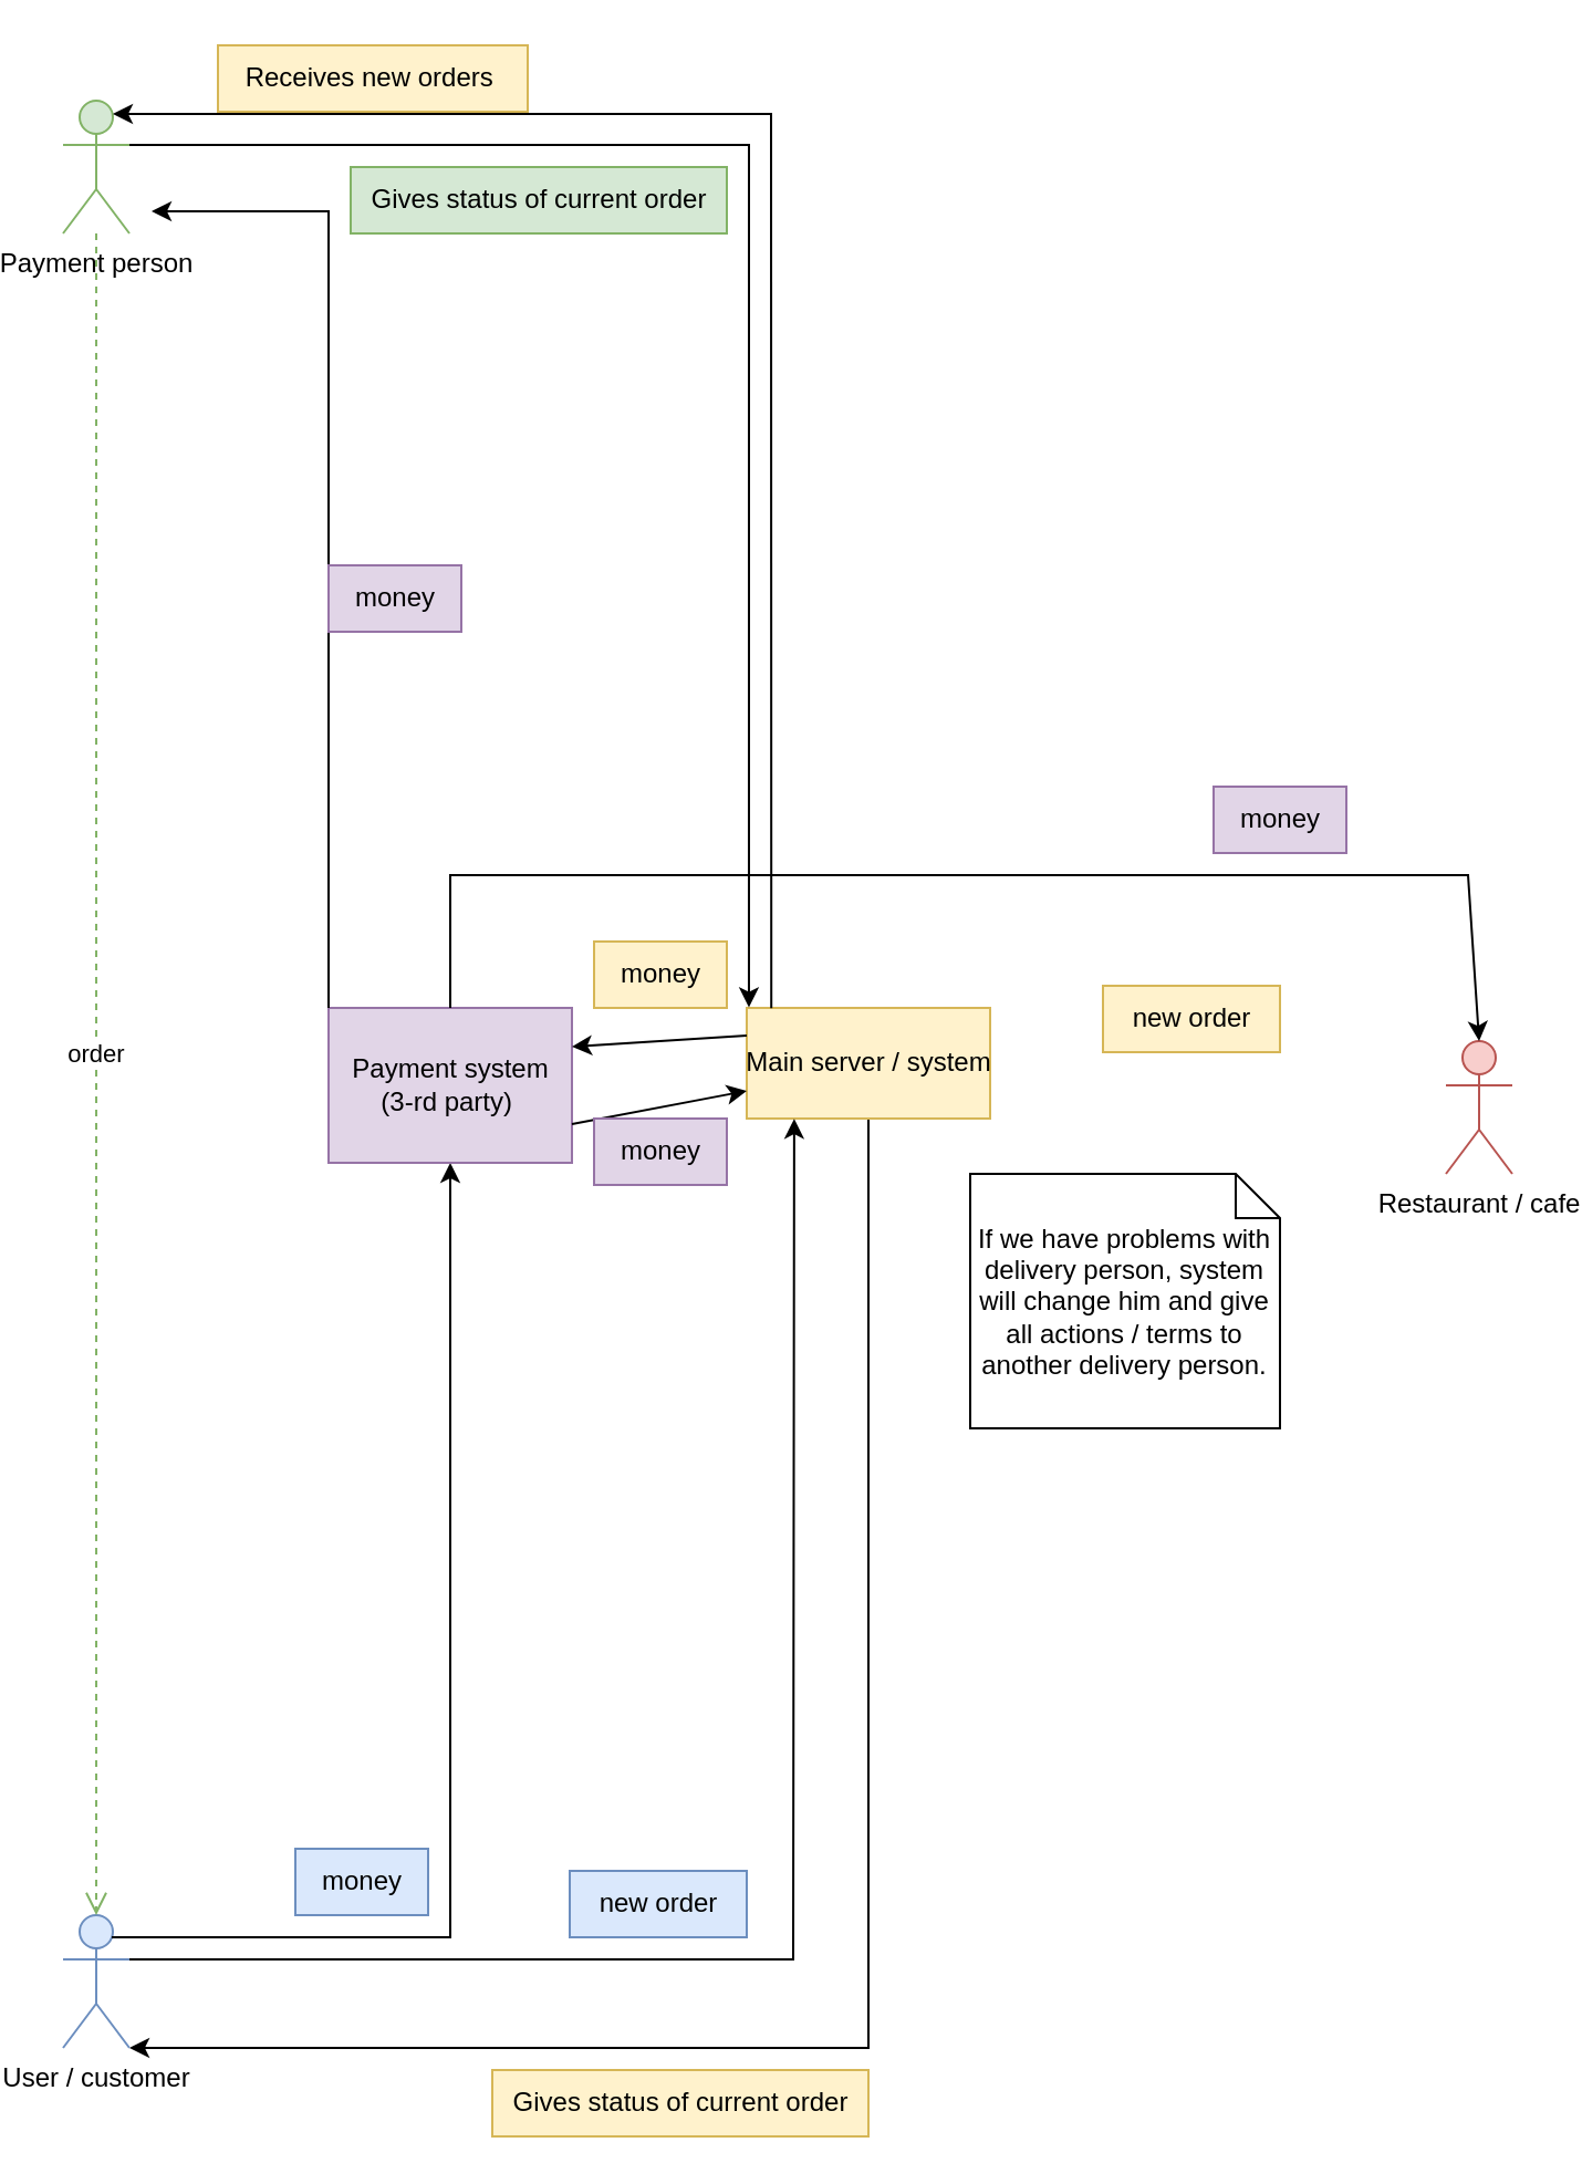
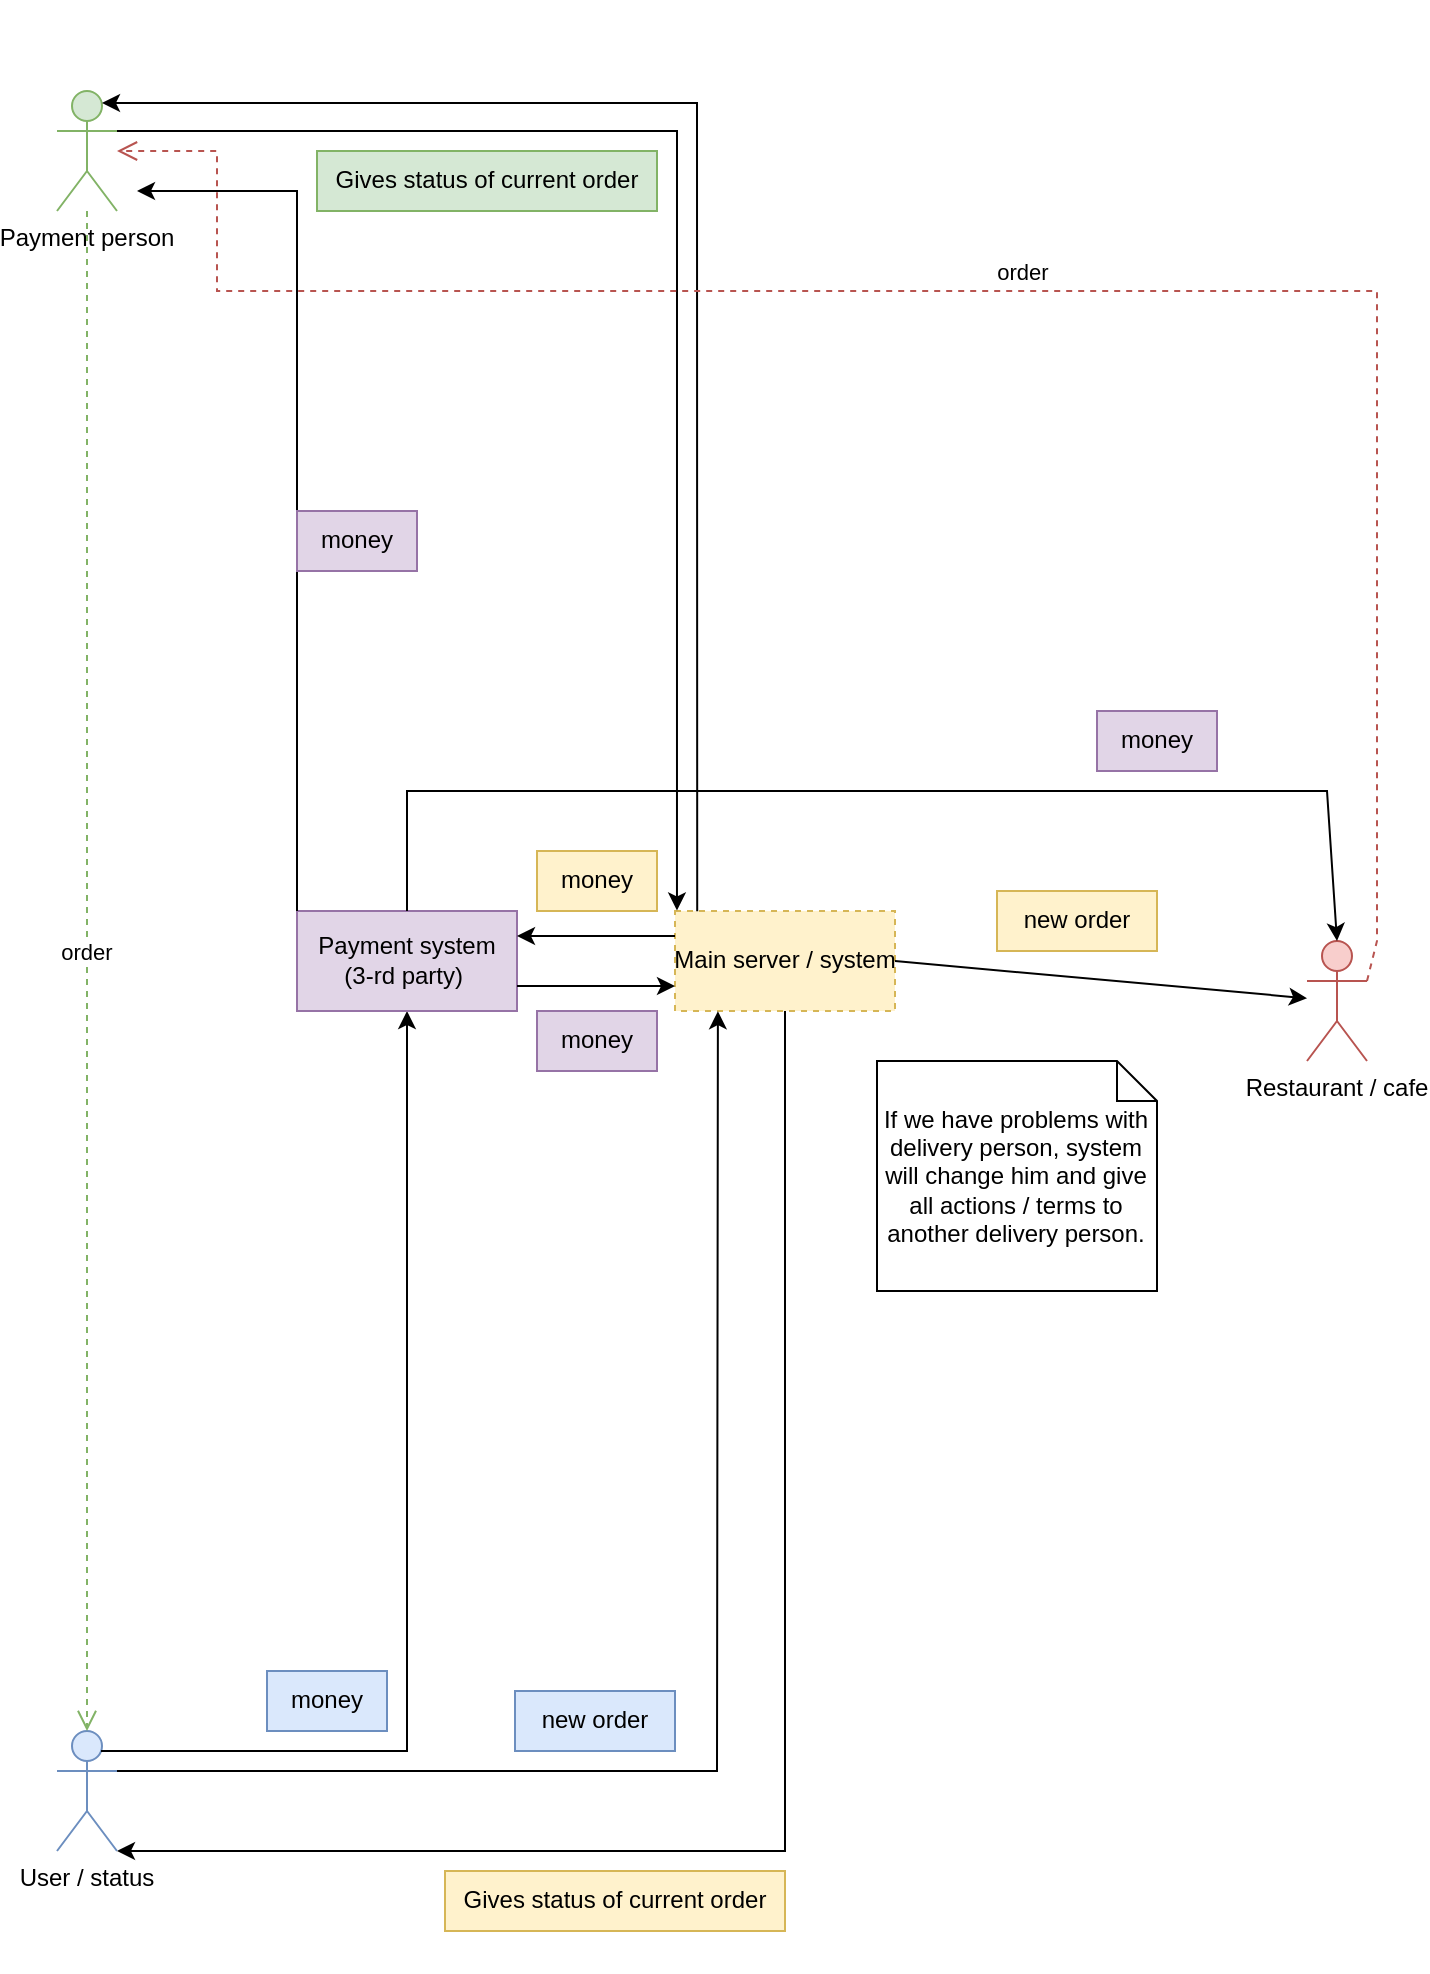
- <mxCell id="9" value="Receives new orders&amp;nbsp;" style="text;html=1;align=center;verticalAlign=middle;resizable=0;points=[];autosize=1;strokeColor=#d6b656;fillColor=#fff2cc;" parent="1" vertex="1"><mxGeometry x="90" y="20" width="140" height="30" as="geometry" /></mxCell>
+ <mxCell id="25" value="order" style="html=1;verticalAlign=bottom;endArrow=open;dashed=1;endSize=8;rounded=0;exitX=1;exitY=0.333;exitDx=0;exitDy=0;exitPerimeter=0;fillColor=#f8cecc;strokeColor=#b85450;" parent="1" source="2" target="5" edge="1"><mxGeometry relative="1" as="geometry"><mxPoint x="790" y="365" as="sourcePoint" /><mxPoint x="100" y="75" as="targetPoint" /><Array as="points"><mxPoint x="680" y="470" /><mxPoint x="680" y="145" /><mxPoint x="100" y="145" /><mxPoint x="100" y="75" /></Array></mxGeometry></mxCell>
- <mxCell id="4" value="Main server / system" style="html=1;fillColor=#fff2cc;strokeColor=#d6b656;" parent="1" vertex="1"><mxGeometry x="329" y="455" width="110" height="50" as="geometry" /></mxCell>
+ <mxCell id="4" value="Main server / system" style="html=1;fillColor=#fff2cc;strokeColor=#d6b656;dashed=1;" parent="1" vertex="1"><mxGeometry x="329" y="455" width="110" height="50" as="geometry" /></mxCell>
+ <mxCell id="21" value="" style="endArrow=classic;html=1;rounded=0;exitX=1;exitY=0.5;exitDx=0;exitDy=0;" parent="1" source="4" target="2" edge="1"><mxGeometry width="50" height="50" relative="1" as="geometry"><mxPoint x="480" y="575" as="sourcePoint" /><mxPoint x="530" y="525" as="targetPoint" /></mxGeometry></mxCell>
- <mxCell id="15" value="Payment system &lt;br&gt;(3-rd party)&amp;nbsp;" style="html=1;fillColor=#e1d5e7;strokeColor=#9673a6;" parent="1" vertex="1"><mxGeometry x="140" y="455" width="110" height="70" as="geometry" /></mxCell>
+ <mxCell id="15" value="Payment system &lt;br&gt;(3-rd party)&amp;nbsp;" style="html=1;fillColor=#e1d5e7;strokeColor=#9673a6;" parent="1" vertex="1"><mxGeometry x="140" y="455" width="110" height="50" as="geometry" /></mxCell>
- <mxCell id="10" value="User / customer" style="shape=umlActor;verticalLabelPosition=bottom;verticalAlign=top;html=1;outlineConnect=0;fillColor=#dae8fc;strokeColor=#6c8ebf;" parent="1" vertex="1"><mxGeometry x="20" y="865" width="30" height="60" as="geometry" /></mxCell>
+ <mxCell id="10" value="User / status" style="shape=umlActor;verticalLabelPosition=bottom;verticalAlign=top;html=1;outlineConnect=0;fillColor=#dae8fc;strokeColor=#6c8ebf;" parent="1" vertex="1"><mxGeometry x="20" y="865" width="30" height="60" as="geometry" /></mxCell>
